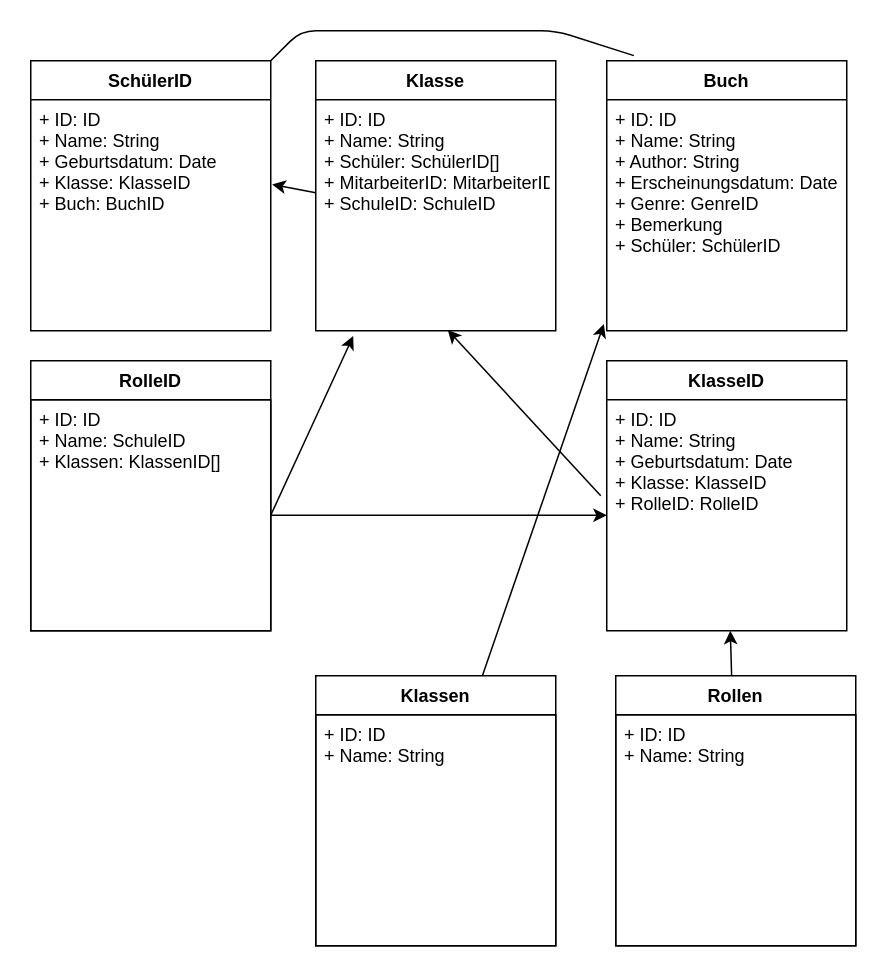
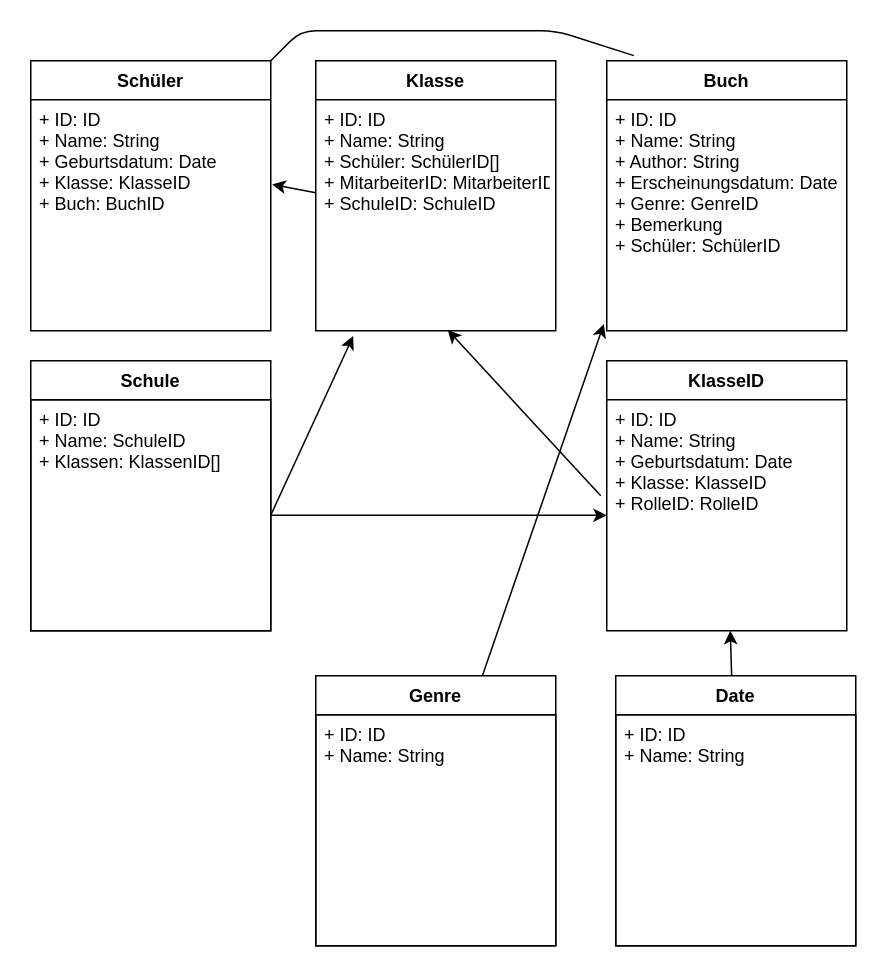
- <mxCell id="2" value="SchülerID" style="swimlane;fontStyle=1;align=center;verticalAlign=top;childLayout=stackLayout;horizontal=1;startSize=26;horizontalStack=0;resizeParent=1;resizeParentMax=0;resizeLast=0;collapsible=1;marginBottom=0;" parent="1" vertex="1"><mxGeometry x="20" y="40" width="160" height="180" as="geometry" /></mxCell>
+ <mxCell id="2" value="Schüler" style="swimlane;fontStyle=1;align=center;verticalAlign=top;childLayout=stackLayout;horizontal=1;startSize=26;horizontalStack=0;resizeParent=1;resizeParentMax=0;resizeLast=0;collapsible=1;marginBottom=0;" parent="1" vertex="1"><mxGeometry x="20" y="40" width="160" height="180" as="geometry" /></mxCell>
- <mxCell id="11" value="RolleID" style="swimlane;fontStyle=1;align=center;verticalAlign=top;childLayout=stackLayout;horizontal=1;startSize=26;horizontalStack=0;resizeParent=1;resizeParentMax=0;resizeLast=0;collapsible=1;marginBottom=0;strokeColor=default;" vertex="1" parent="1"><mxGeometry x="20" y="240" width="160" height="180" as="geometry" /></mxCell>
+ <mxCell id="11" value="Schule" style="swimlane;fontStyle=1;align=center;verticalAlign=top;childLayout=stackLayout;horizontal=1;startSize=26;horizontalStack=0;resizeParent=1;resizeParentMax=0;resizeLast=0;collapsible=1;marginBottom=0;strokeColor=default;" vertex="1" parent="1"><mxGeometry x="20" y="240" width="160" height="180" as="geometry" /></mxCell>
- <mxCell id="9" value="Klassen" style="swimlane;fontStyle=1;align=center;verticalAlign=top;childLayout=stackLayout;horizontal=1;startSize=26;horizontalStack=0;resizeParent=1;resizeParentMax=0;resizeLast=0;collapsible=1;marginBottom=0;strokeColor=default;" parent="1" vertex="1"><mxGeometry x="210" y="450" width="160" height="180" as="geometry" /></mxCell>
+ <mxCell id="9" value="Genre" style="swimlane;fontStyle=1;align=center;verticalAlign=top;childLayout=stackLayout;horizontal=1;startSize=26;horizontalStack=0;resizeParent=1;resizeParentMax=0;resizeLast=0;collapsible=1;marginBottom=0;strokeColor=default;" parent="1" vertex="1"><mxGeometry x="210" y="450" width="160" height="180" as="geometry" /></mxCell>
- <mxCell id="16" value="Rollen" style="swimlane;fontStyle=1;align=center;verticalAlign=top;childLayout=stackLayout;horizontal=1;startSize=26;horizontalStack=0;resizeParent=1;resizeParentMax=0;resizeLast=0;collapsible=1;marginBottom=0;strokeColor=default;" vertex="1" parent="1"><mxGeometry x="410" y="450" width="160" height="180" as="geometry" /></mxCell>
+ <mxCell id="16" value="Date" style="swimlane;fontStyle=1;align=center;verticalAlign=top;childLayout=stackLayout;horizontal=1;startSize=26;horizontalStack=0;resizeParent=1;resizeParentMax=0;resizeLast=0;collapsible=1;marginBottom=0;strokeColor=default;" vertex="1" parent="1"><mxGeometry x="410" y="450" width="160" height="180" as="geometry" /></mxCell>
